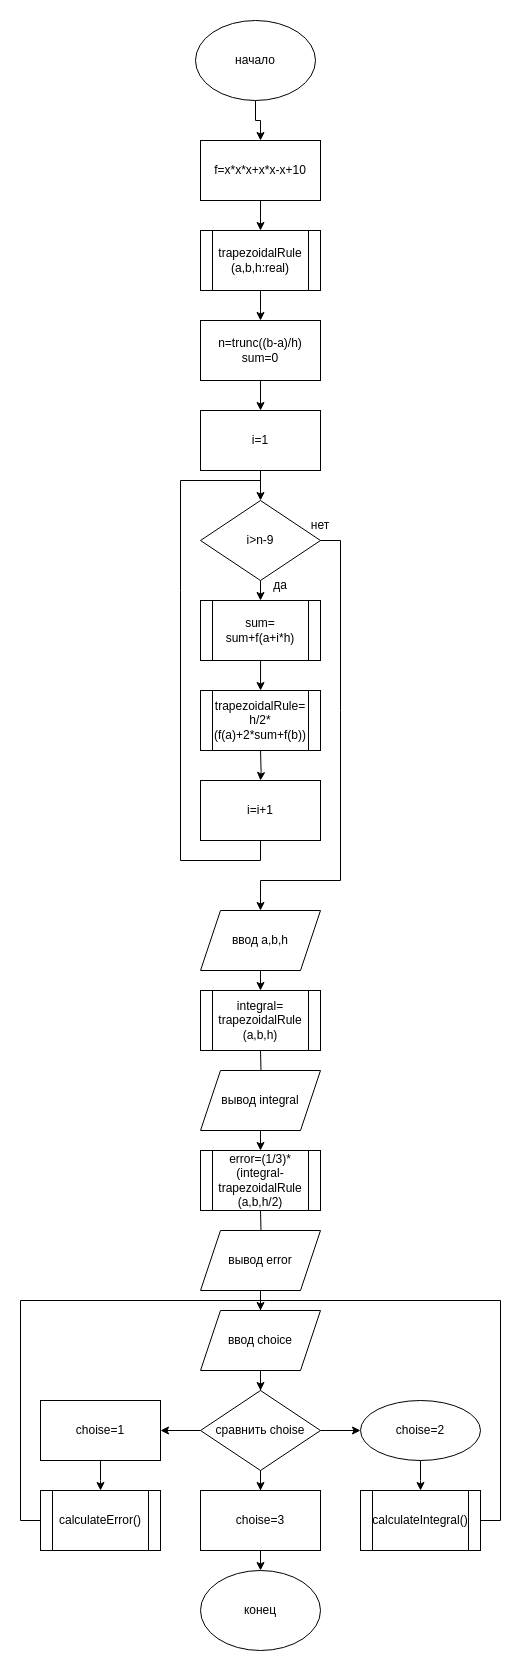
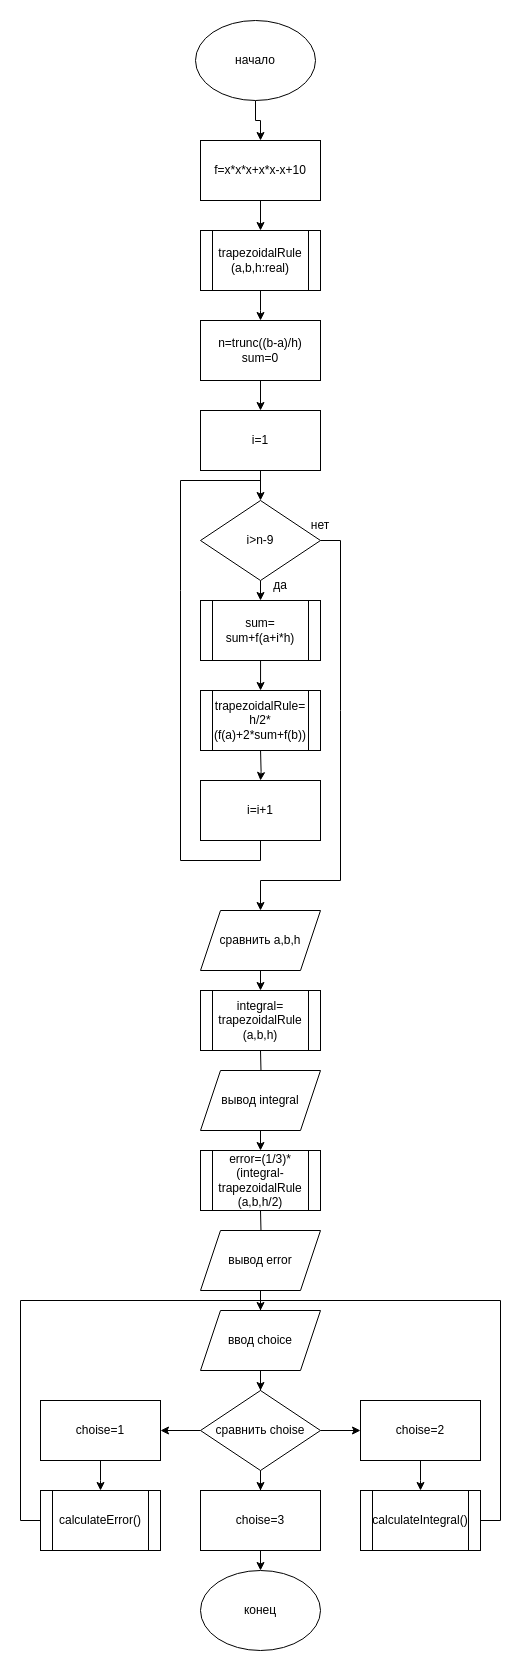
- <mxCell id="13" value="ввод a,b,h" style="shape=parallelogram;perimeter=parallelogramPerimeter;whiteSpace=wrap;html=1;fixedSize=1;" parent="1" vertex="1"><mxGeometry x="200" y="910" width="120" height="60" as="geometry" /></mxCell>
+ <mxCell id="13" value="cравнить a,b,h" style="shape=parallelogram;perimeter=parallelogramPerimeter;whiteSpace=wrap;html=1;fixedSize=1;" parent="1" vertex="1"><mxGeometry x="200" y="910" width="120" height="60" as="geometry" /></mxCell>
- <mxCell id="29" value="choise=2" style="ellipse;whiteSpace=wrap;html=1;" parent="1" vertex="1"><mxGeometry x="360" y="1400" width="120" height="60" as="geometry" /></mxCell>
+ <mxCell id="29" value="choise=2" style="rounded=0;whiteSpace=wrap;html=1;" parent="1" vertex="1"><mxGeometry x="360" y="1400" width="120" height="60" as="geometry" /></mxCell>
